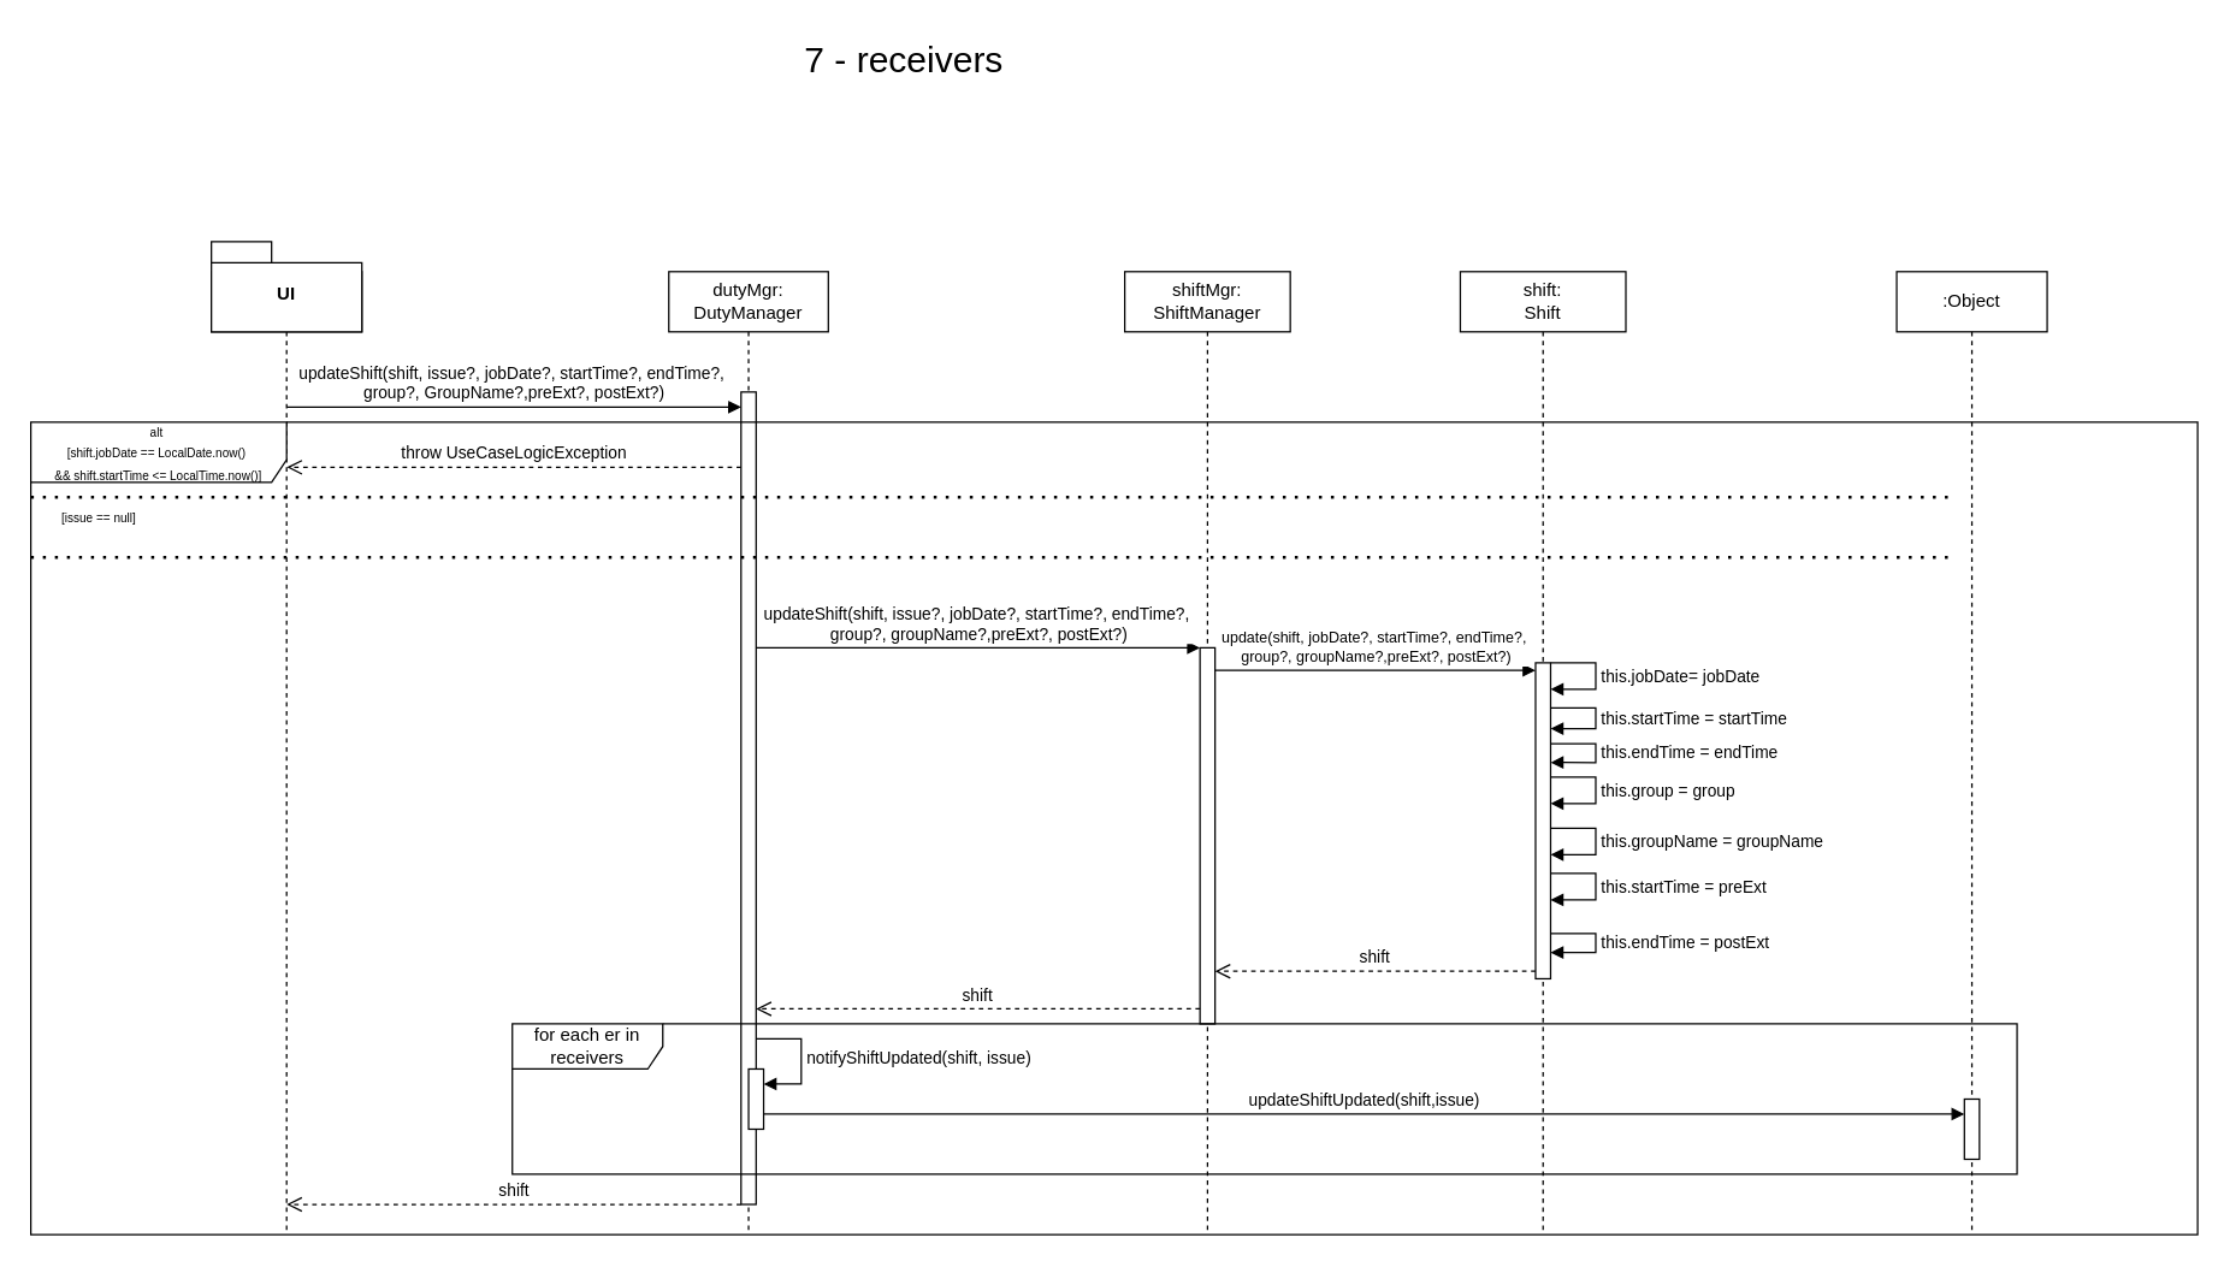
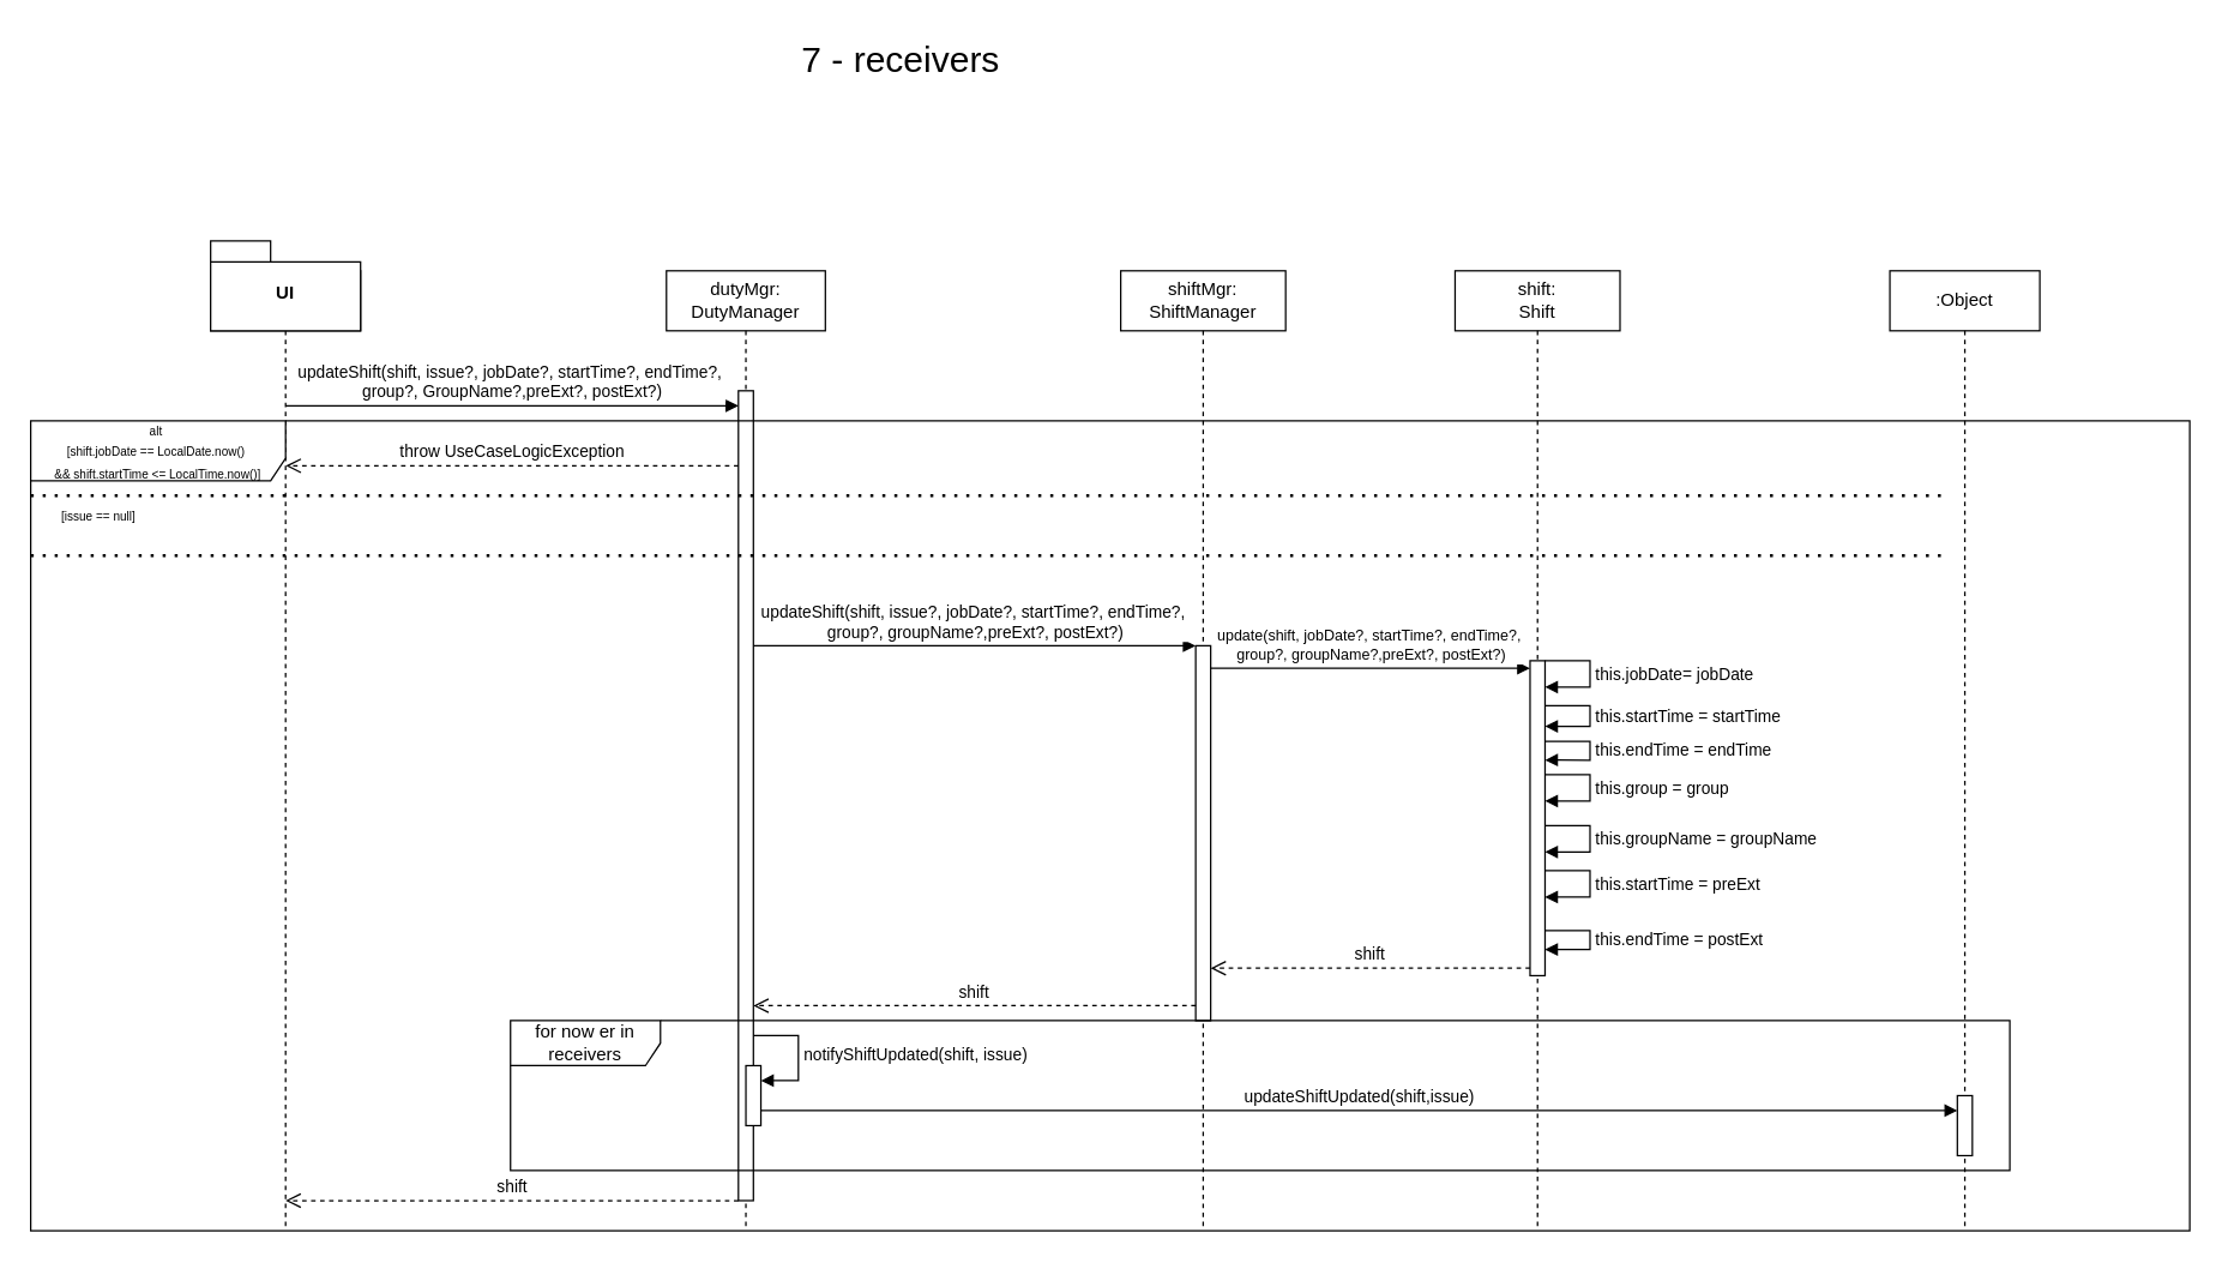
- <mxCell id="32" value="for each er in receivers" style="shape=umlFrame;whiteSpace=wrap;html=1;pointerEvents=0;width=100;height=30;" vertex="1" parent="1"><mxGeometry x="340" y="680" width="1000" height="100" as="geometry" /></mxCell>
+ <mxCell id="32" value="for now er in receivers" style="shape=umlFrame;whiteSpace=wrap;html=1;pointerEvents=0;width=100;height=30;" vertex="1" parent="1"><mxGeometry x="340" y="680" width="1000" height="100" as="geometry" /></mxCell>
